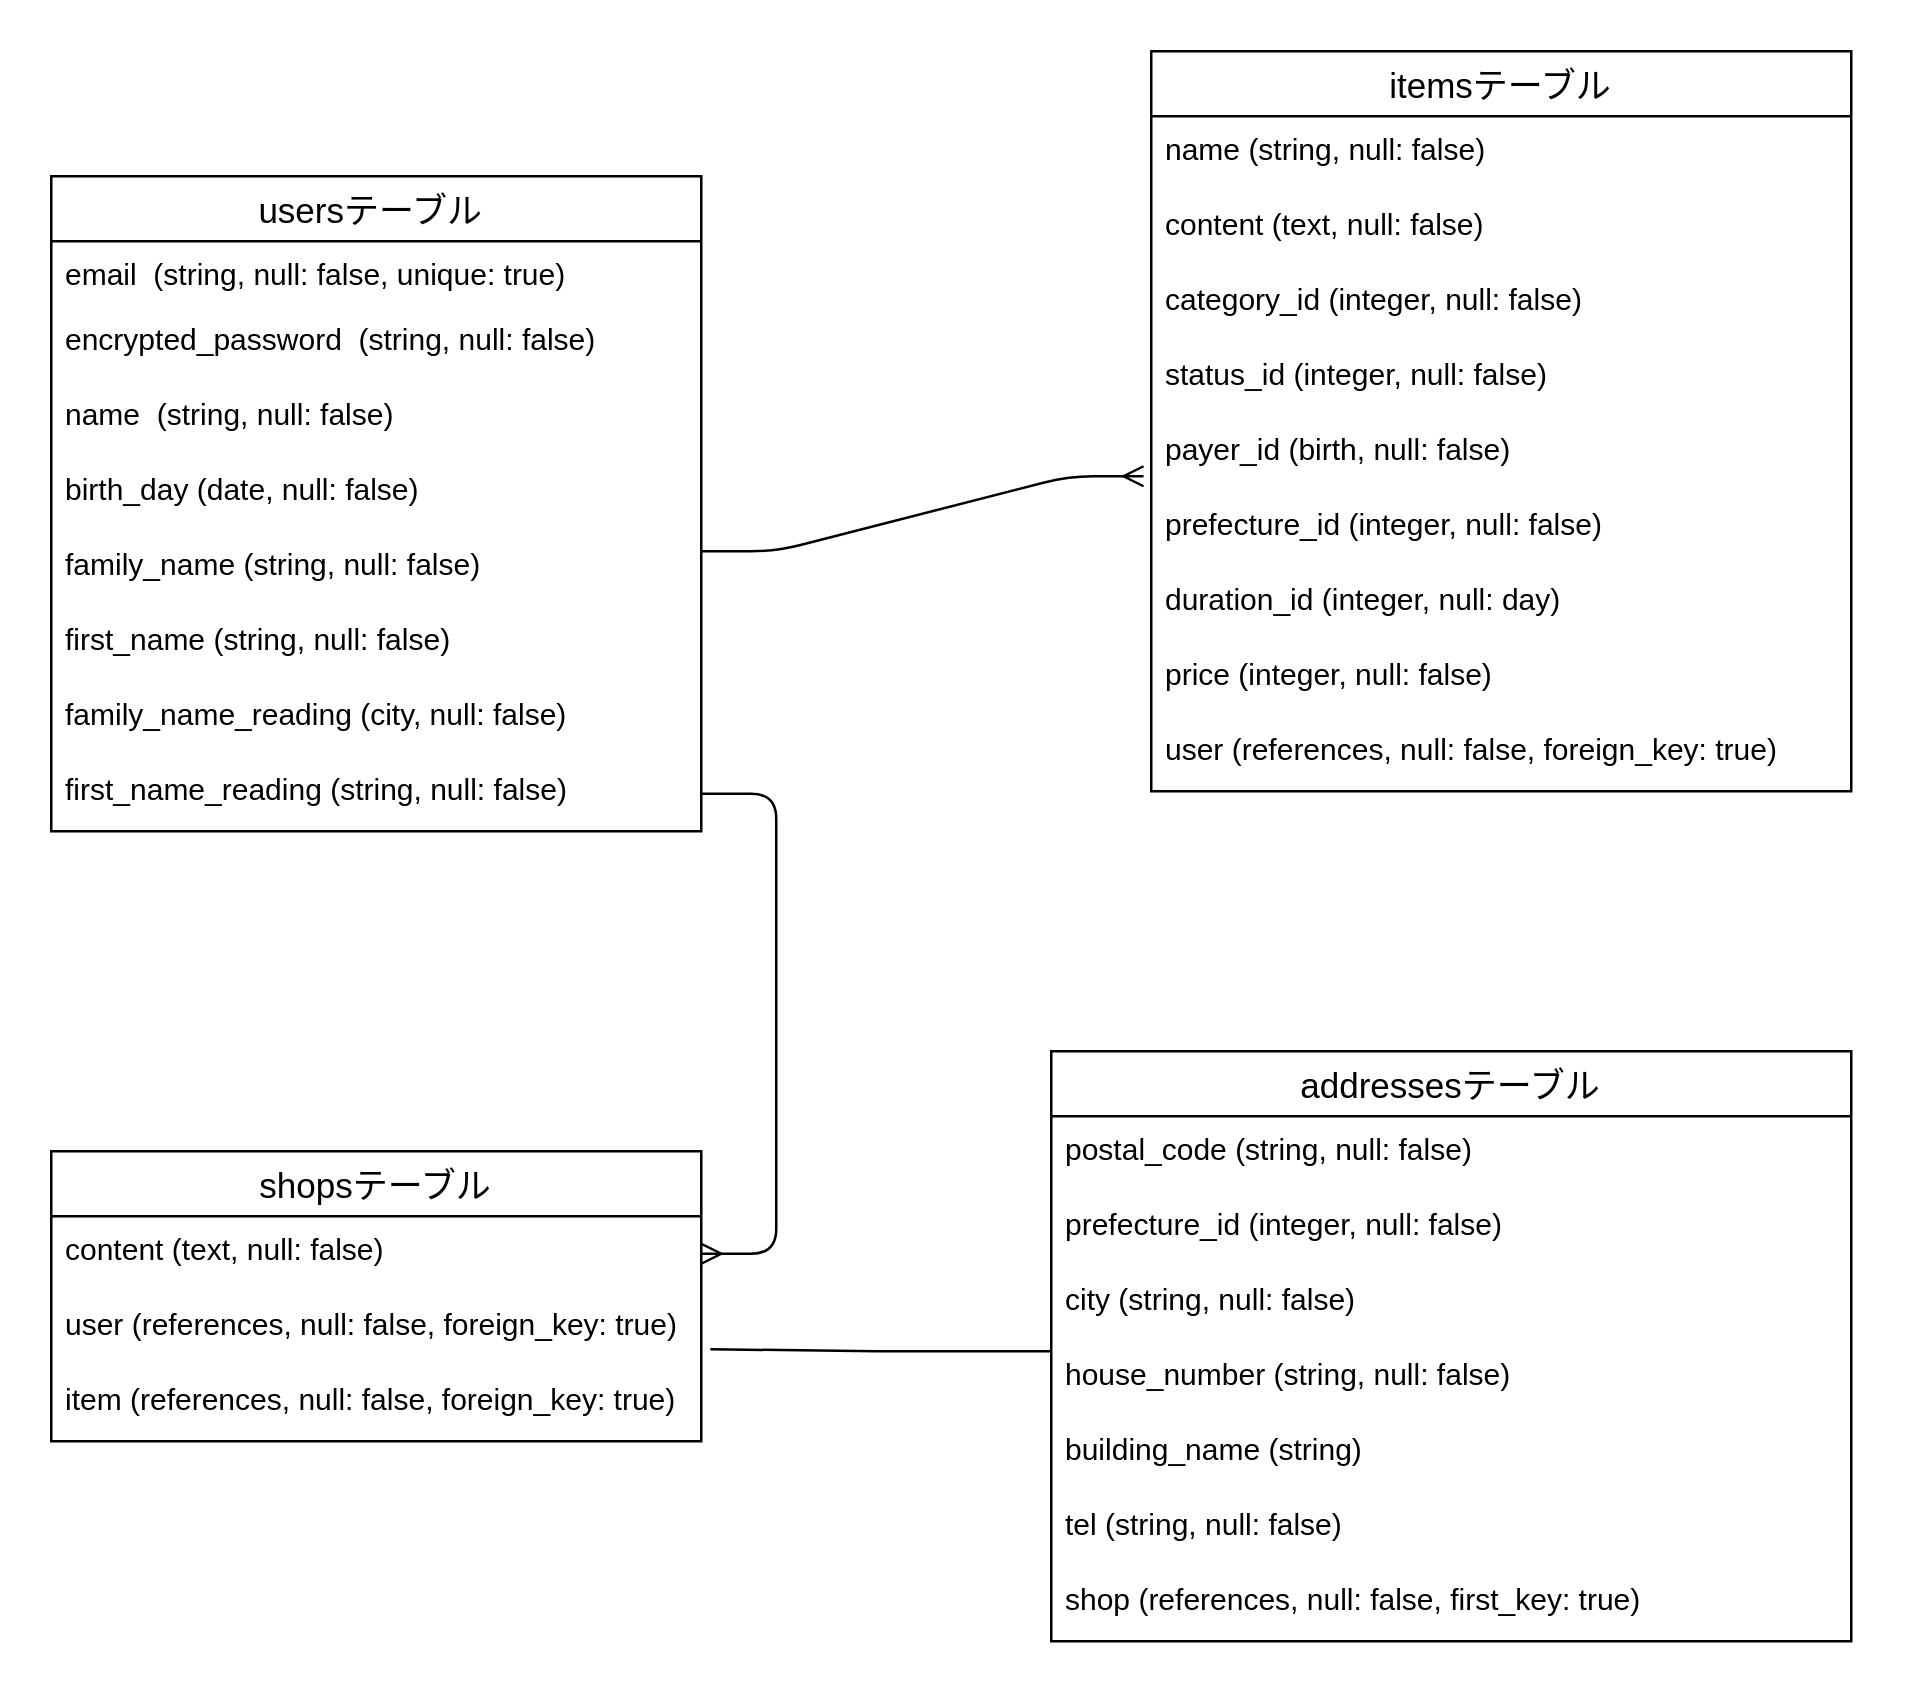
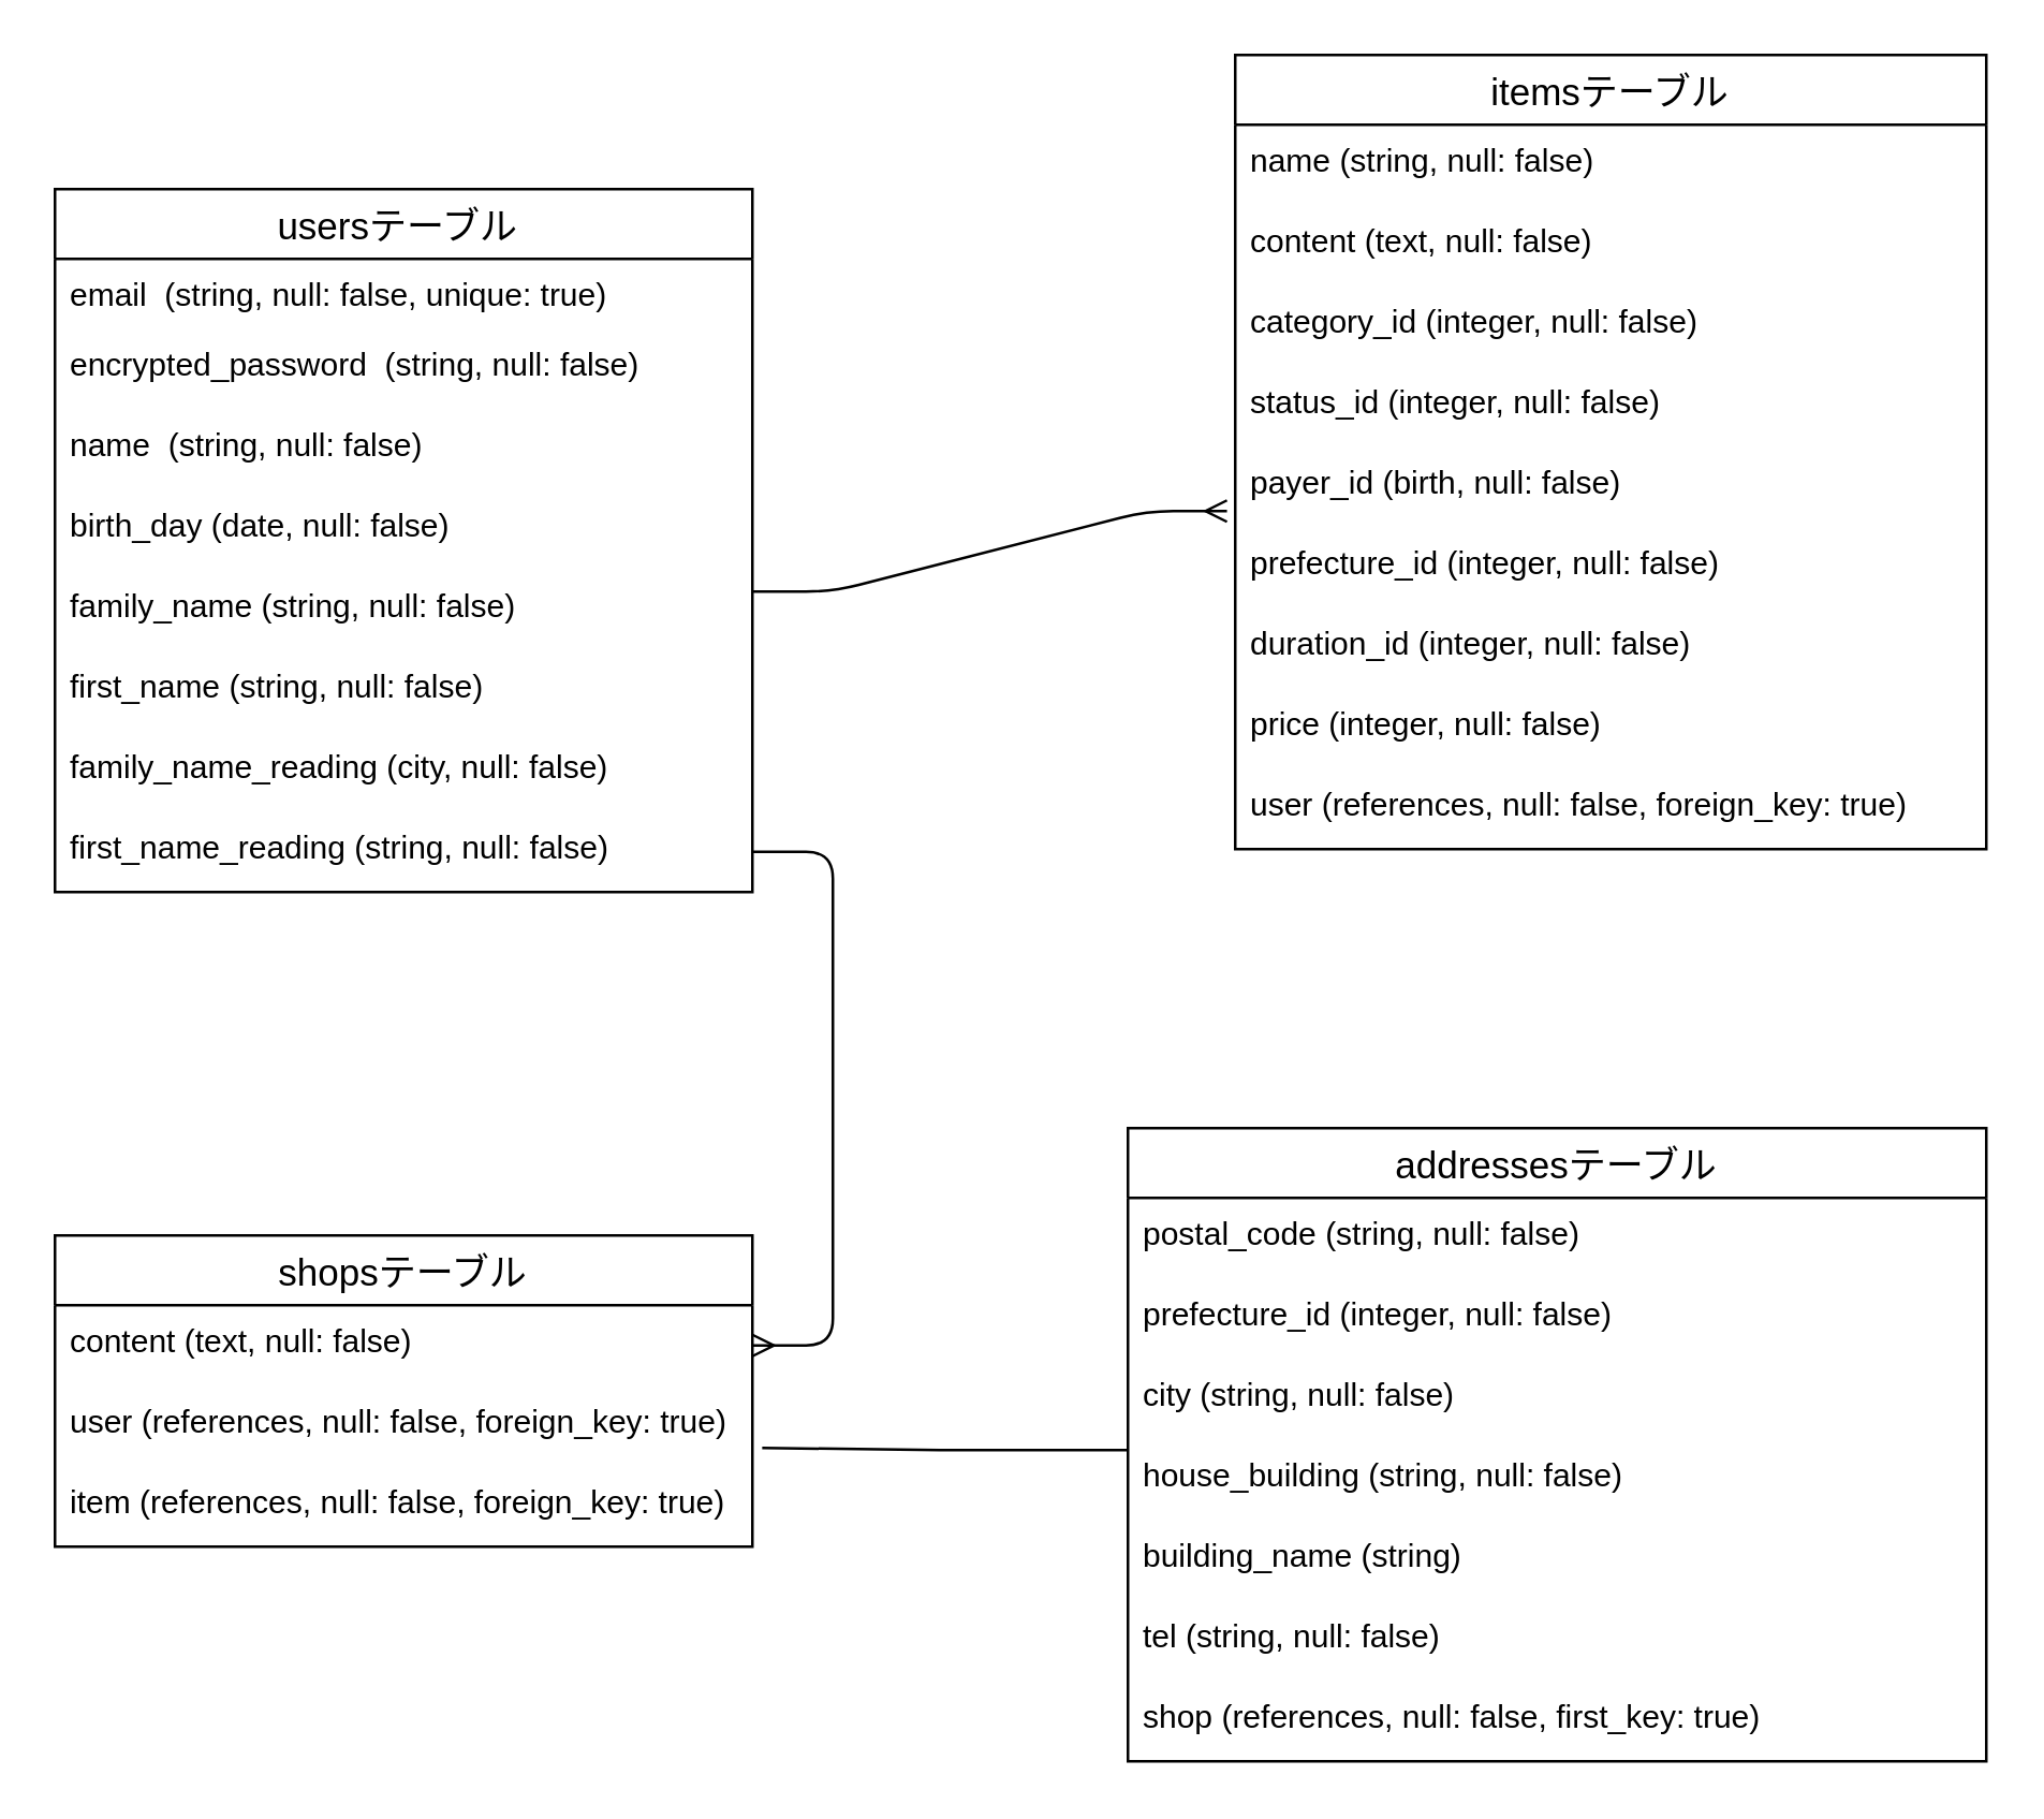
- <mxCell id="18" value="duration_id (integer, null: day)" style="text;strokeColor=none;fillColor=none;spacingLeft=4;spacingRight=4;overflow=hidden;rotatable=0;points=[[0,0.5],[1,0.5]];portConstraint=eastwest;fontSize=12;" parent="11" vertex="1"><mxGeometry y="206" width="280" height="30" as="geometry" /></mxCell>
+ <mxCell id="18" value="duration_id (integer, null: false)" style="text;strokeColor=none;fillColor=none;spacingLeft=4;spacingRight=4;overflow=hidden;rotatable=0;points=[[0,0.5],[1,0.5]];portConstraint=eastwest;fontSize=12;" parent="11" vertex="1"><mxGeometry y="206" width="280" height="30" as="geometry" /></mxCell>
- <mxCell id="25" value="house_number (string, null: false)" style="text;strokeColor=none;fillColor=none;spacingLeft=4;spacingRight=4;overflow=hidden;rotatable=0;points=[[0,0.5],[1,0.5]];portConstraint=eastwest;fontSize=12;" parent="21" vertex="1"><mxGeometry y="116" width="320" height="30" as="geometry" /></mxCell>
+ <mxCell id="25" value="house_building (string, null: false)" style="text;strokeColor=none;fillColor=none;spacingLeft=4;spacingRight=4;overflow=hidden;rotatable=0;points=[[0,0.5],[1,0.5]];portConstraint=eastwest;fontSize=12;" parent="21" vertex="1"><mxGeometry y="116" width="320" height="30" as="geometry" /></mxCell>
